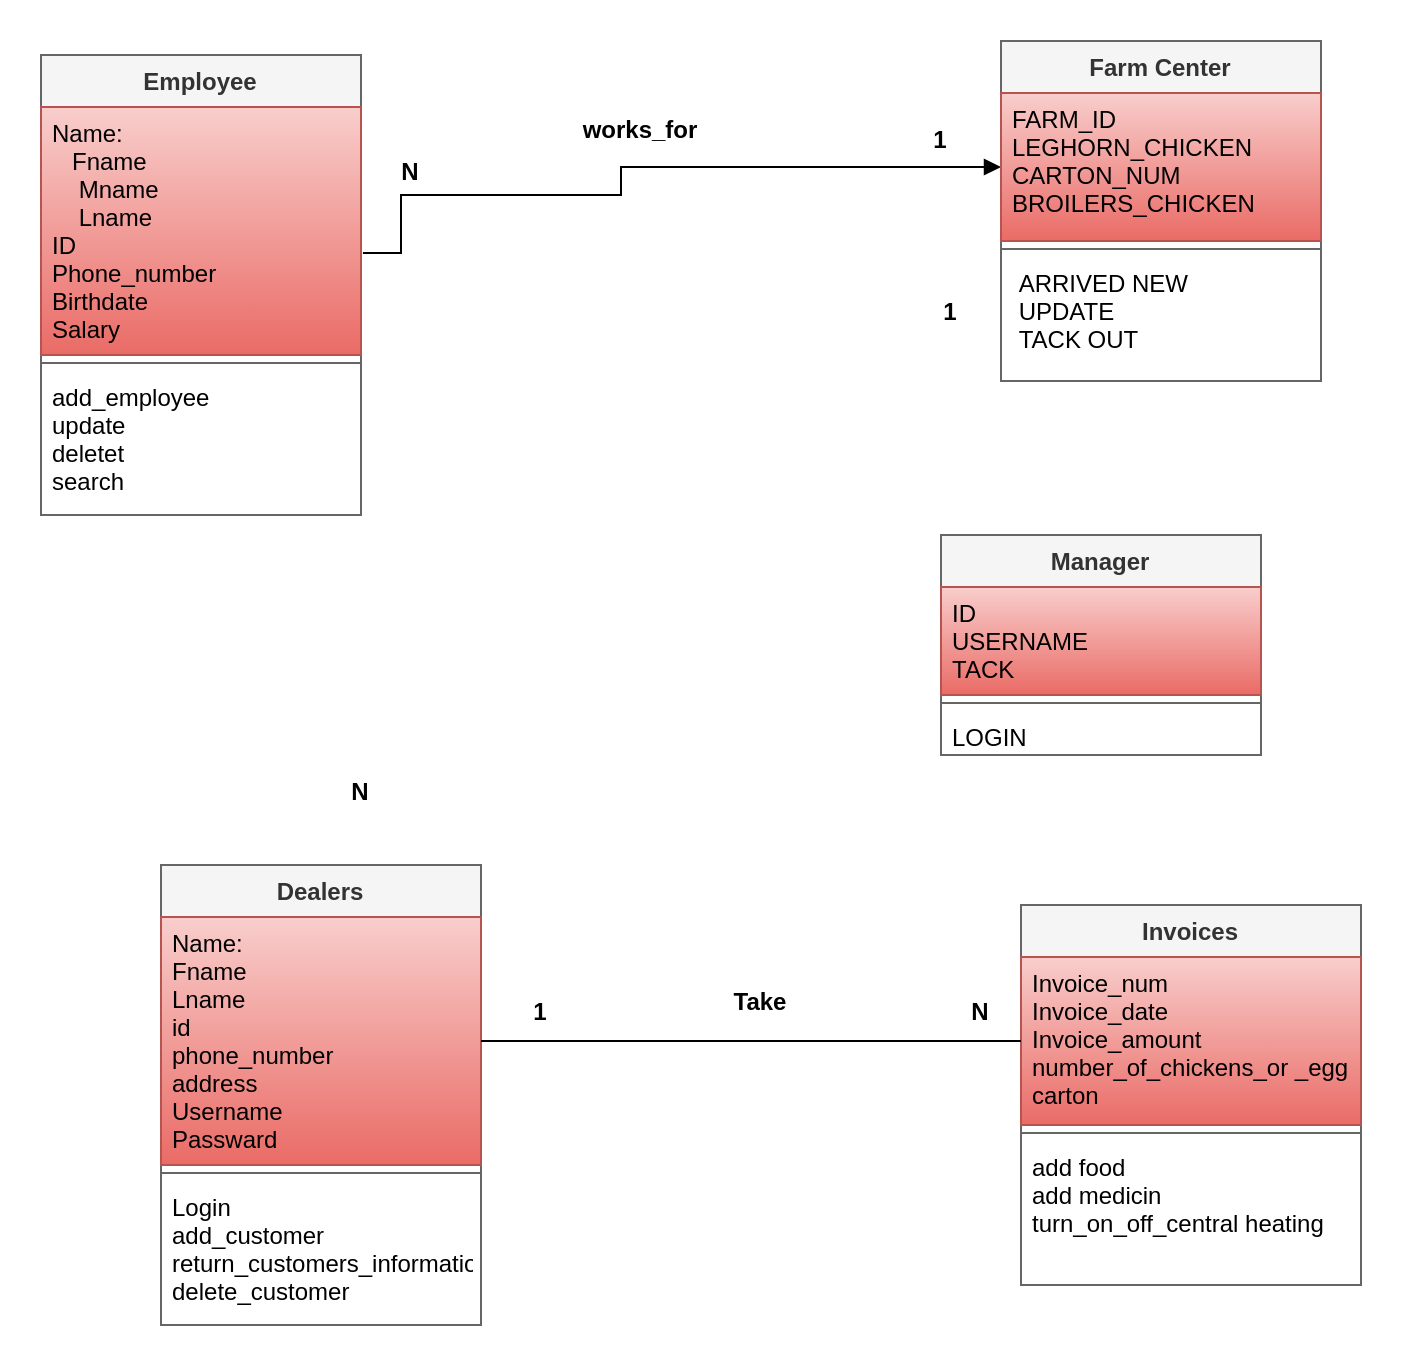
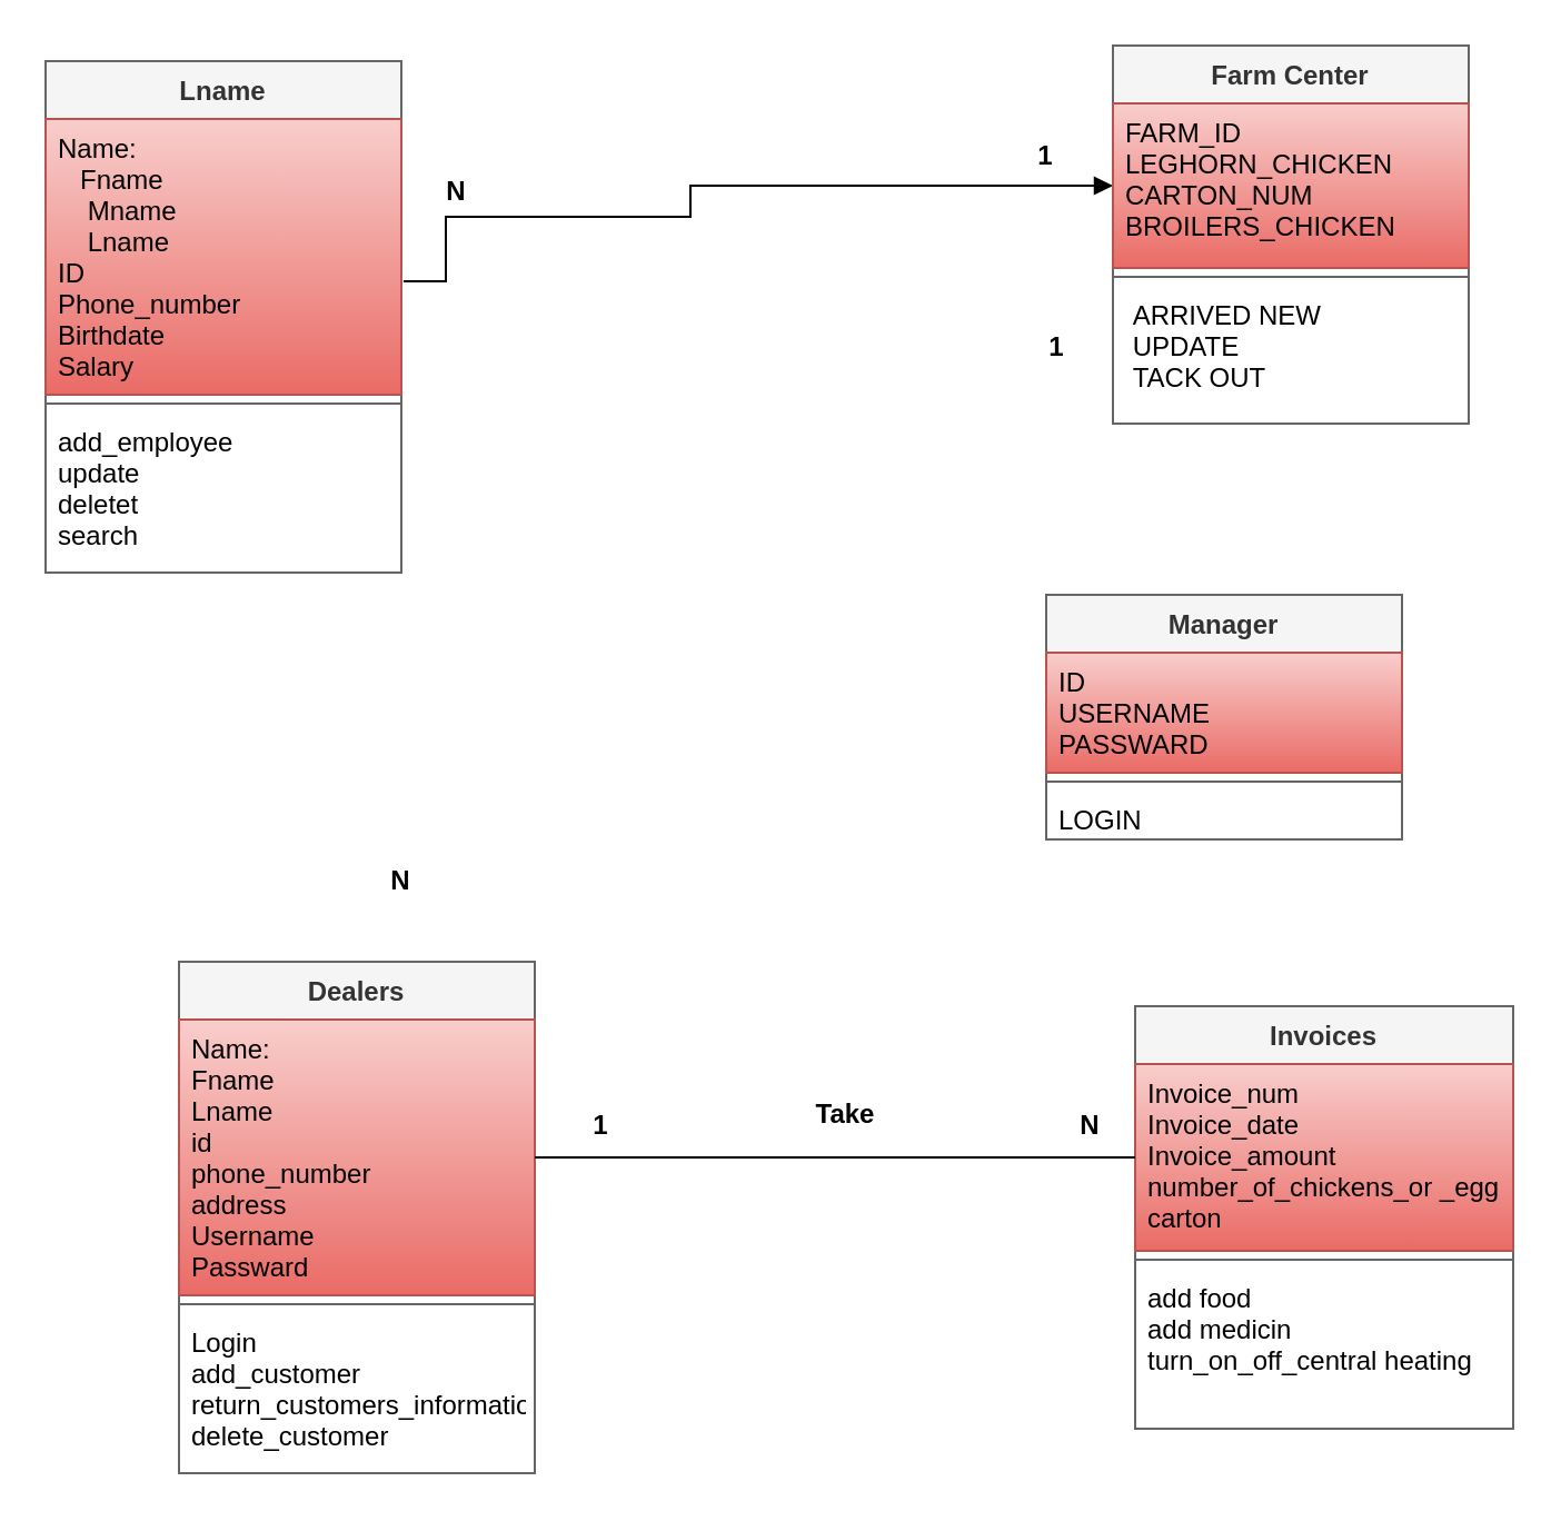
- <mxCell id="2" value="Employee" style="swimlane;fontStyle=1;align=center;verticalAlign=top;childLayout=stackLayout;horizontal=1;startSize=26;horizontalStack=0;resizeParent=1;resizeParentMax=0;resizeLast=0;collapsible=1;marginBottom=0;fillColor=#f5f5f5;strokeColor=#666666;fontColor=#333333;" parent="1" vertex="1"><mxGeometry x="20" y="27" width="160" height="230" as="geometry" /></mxCell>
+ <mxCell id="2" value="Lname" style="swimlane;fontStyle=1;align=center;verticalAlign=top;childLayout=stackLayout;horizontal=1;startSize=26;horizontalStack=0;resizeParent=1;resizeParentMax=0;resizeLast=0;collapsible=1;marginBottom=0;fillColor=#f5f5f5;strokeColor=#666666;fontColor=#333333;" parent="1" vertex="1"><mxGeometry x="20" y="27" width="160" height="230" as="geometry" /></mxCell>
- <mxCell id="21" value="works_for" style="text;align=center;fontStyle=1;verticalAlign=middle;spacingLeft=3;spacingRight=3;strokeColor=none;rotatable=0;points=[[0,0.5],[1,0.5]];portConstraint=eastwest;" parent="1" vertex="1"><mxGeometry x="280" y="51" width="80" height="26" as="geometry" /></mxCell>
- <mxCell id="7" value="ID&#10;USERNAME&#10;TACK" style="text;strokeColor=#b85450;fillColor=#f8cecc;align=left;verticalAlign=top;spacingLeft=4;spacingRight=4;overflow=hidden;rotatable=0;points=[[0,0.5],[1,0.5]];portConstraint=eastwest;gradientColor=#ea6b66;" parent="6" vertex="1"><mxGeometry y="26" width="160" height="54" as="geometry" /></mxCell>
+ <mxCell id="7" value="ID&#10;USERNAME&#10;PASSWARD" style="text;strokeColor=#b85450;fillColor=#f8cecc;align=left;verticalAlign=top;spacingLeft=4;spacingRight=4;overflow=hidden;rotatable=0;points=[[0,0.5],[1,0.5]];portConstraint=eastwest;gradientColor=#ea6b66;" parent="6" vertex="1"><mxGeometry y="26" width="160" height="54" as="geometry" /></mxCell>
